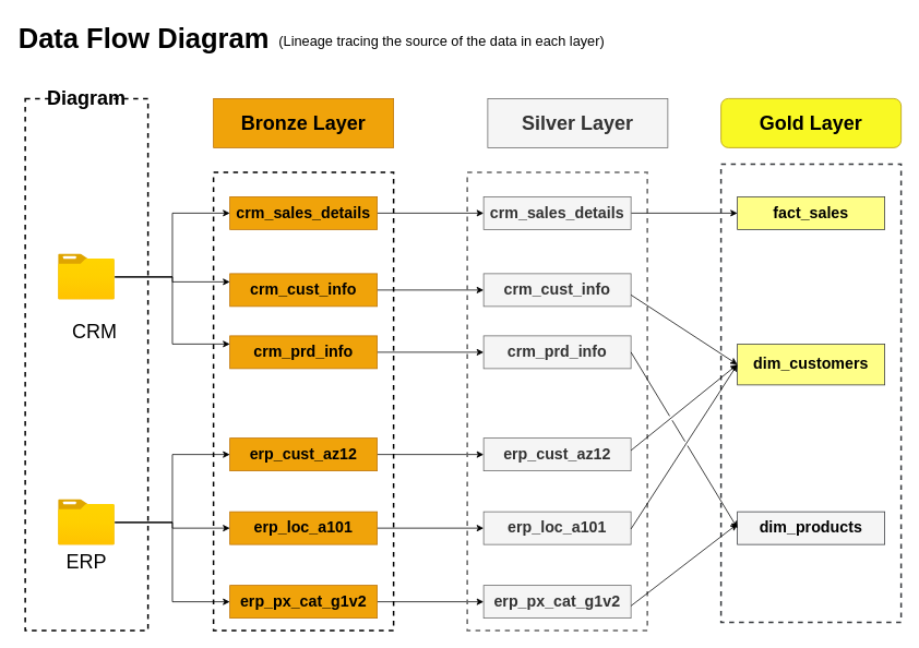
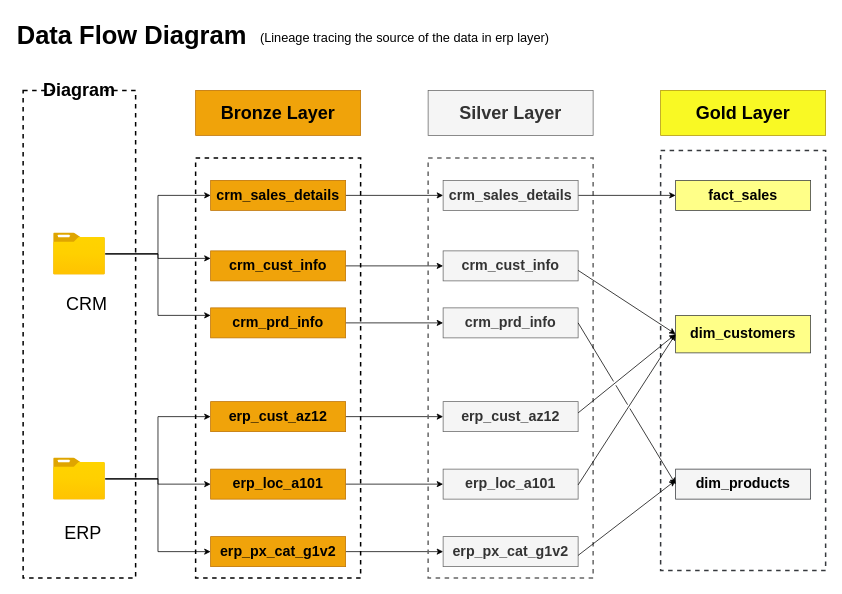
- <mxCell id="48" value="(Lineage tracing the source of the data in each layer)" style="text;html=1;align=center;verticalAlign=middle;whiteSpace=wrap;rounded=0;fontSize=17;" vertex="1" parent="1"><mxGeometry x="319" y="36" width="440" height="30" as="geometry" /></mxCell>
+ <mxCell id="48" value="(Lineage tracing the source of the data in erp layer)" style="text;html=1;align=center;verticalAlign=middle;whiteSpace=wrap;rounded=0;fontSize=17;" vertex="1" parent="1"><mxGeometry x="319" y="36" width="440" height="30" as="geometry" /></mxCell>
- <mxCell id="31" value="Silver Layer" style="rounded=0;whiteSpace=wrap;html=1;fillColor=#f5f5f5;fontSize=24;fontStyle=1;strokeColor=#666666;fontColor=#333333;" vertex="1" parent="1"><mxGeometry x="595" y="120" width="220" height="60" as="geometry" /></mxCell>
+ <mxCell id="31" value="Silver Layer" style="rounded=0;whiteSpace=wrap;html=1;fillColor=#f5f5f5;fontSize=24;fontStyle=1;strokeColor=#666666;fontColor=#333333;" vertex="1" parent="1"><mxGeometry x="570" y="120" width="220" height="60" as="geometry" /></mxCell>
- <mxCell id="6" value="Gold Layer" style="whiteSpace=wrap;html=1;fillColor=light-dark(#f9f924, #252500);fontSize=24;fontStyle=1;fontColor=#000000;strokeColor=#B09500;rounded=1;" vertex="1" parent="1"><mxGeometry x="880" y="120" width="220" height="60" as="geometry" /></mxCell>
+ <mxCell id="6" value="Gold Layer" style="rounded=0;whiteSpace=wrap;html=1;fillColor=light-dark(#f9f924, #252500);fontSize=24;fontStyle=1;fontColor=#000000;strokeColor=#B09500;" vertex="1" parent="1"><mxGeometry x="880" y="120" width="220" height="60" as="geometry" /></mxCell>
- <mxCell id="16" value="ERP" style="text;html=1;align=center;verticalAlign=middle;whiteSpace=wrap;rounded=0;fontSize=24;" vertex="1" parent="1"><mxGeometry x="75" y="671" width="60" height="30" as="geometry" /></mxCell>
+ <mxCell id="16" value="ERP" style="text;html=1;align=center;verticalAlign=middle;whiteSpace=wrap;rounded=0;fontSize=24;" vertex="1" parent="1"><mxGeometry x="80" y="696" width="60" height="30" as="geometry" /></mxCell>
